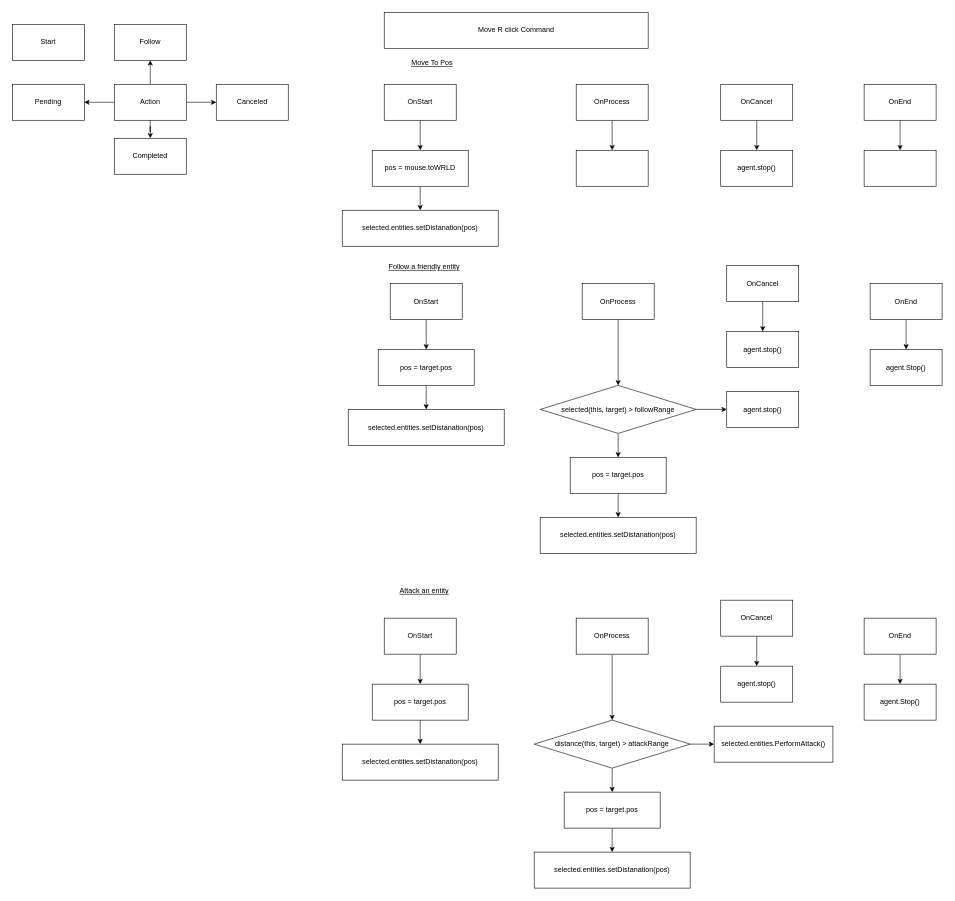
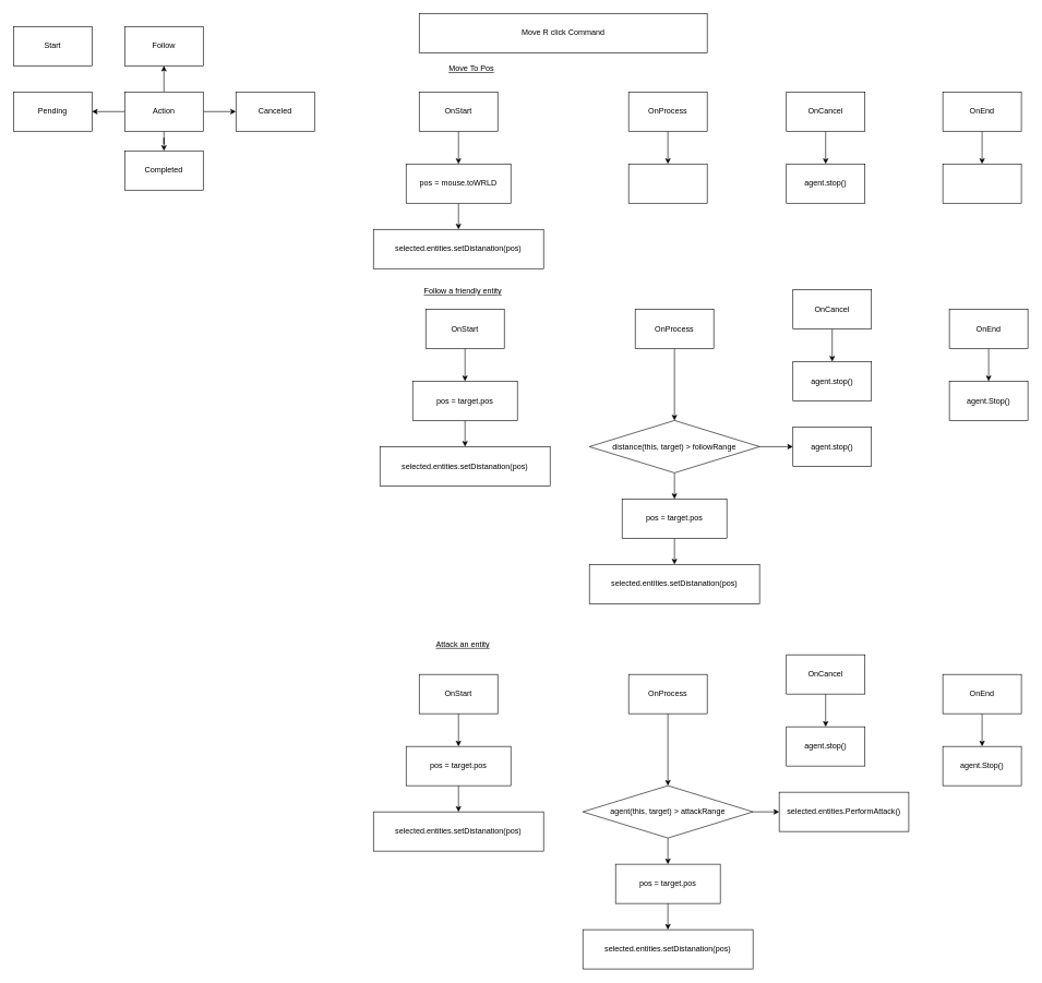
- <mxCell id="65" value="selected(this, target) &amp;gt; followRange" style="rhombus;whiteSpace=wrap;html=1;" parent="1" vertex="1"><mxGeometry x="900" y="642" width="260" height="80" as="geometry" /></mxCell>
+ <mxCell id="65" value="distance(this, target) &amp;gt; followRange" style="rhombus;whiteSpace=wrap;html=1;" parent="1" vertex="1"><mxGeometry x="900" y="642" width="260" height="80" as="geometry" /></mxCell>
- <mxCell id="45" value="distance(this, target) &amp;gt; attackRange" style="rhombus;whiteSpace=wrap;html=1;" parent="1" vertex="1"><mxGeometry x="890" y="1200" width="260" height="80" as="geometry" /></mxCell>
+ <mxCell id="45" value="agent(this, target) &amp;gt; attackRange" style="rhombus;whiteSpace=wrap;html=1;" parent="1" vertex="1"><mxGeometry x="890" y="1200" width="260" height="80" as="geometry" /></mxCell>
